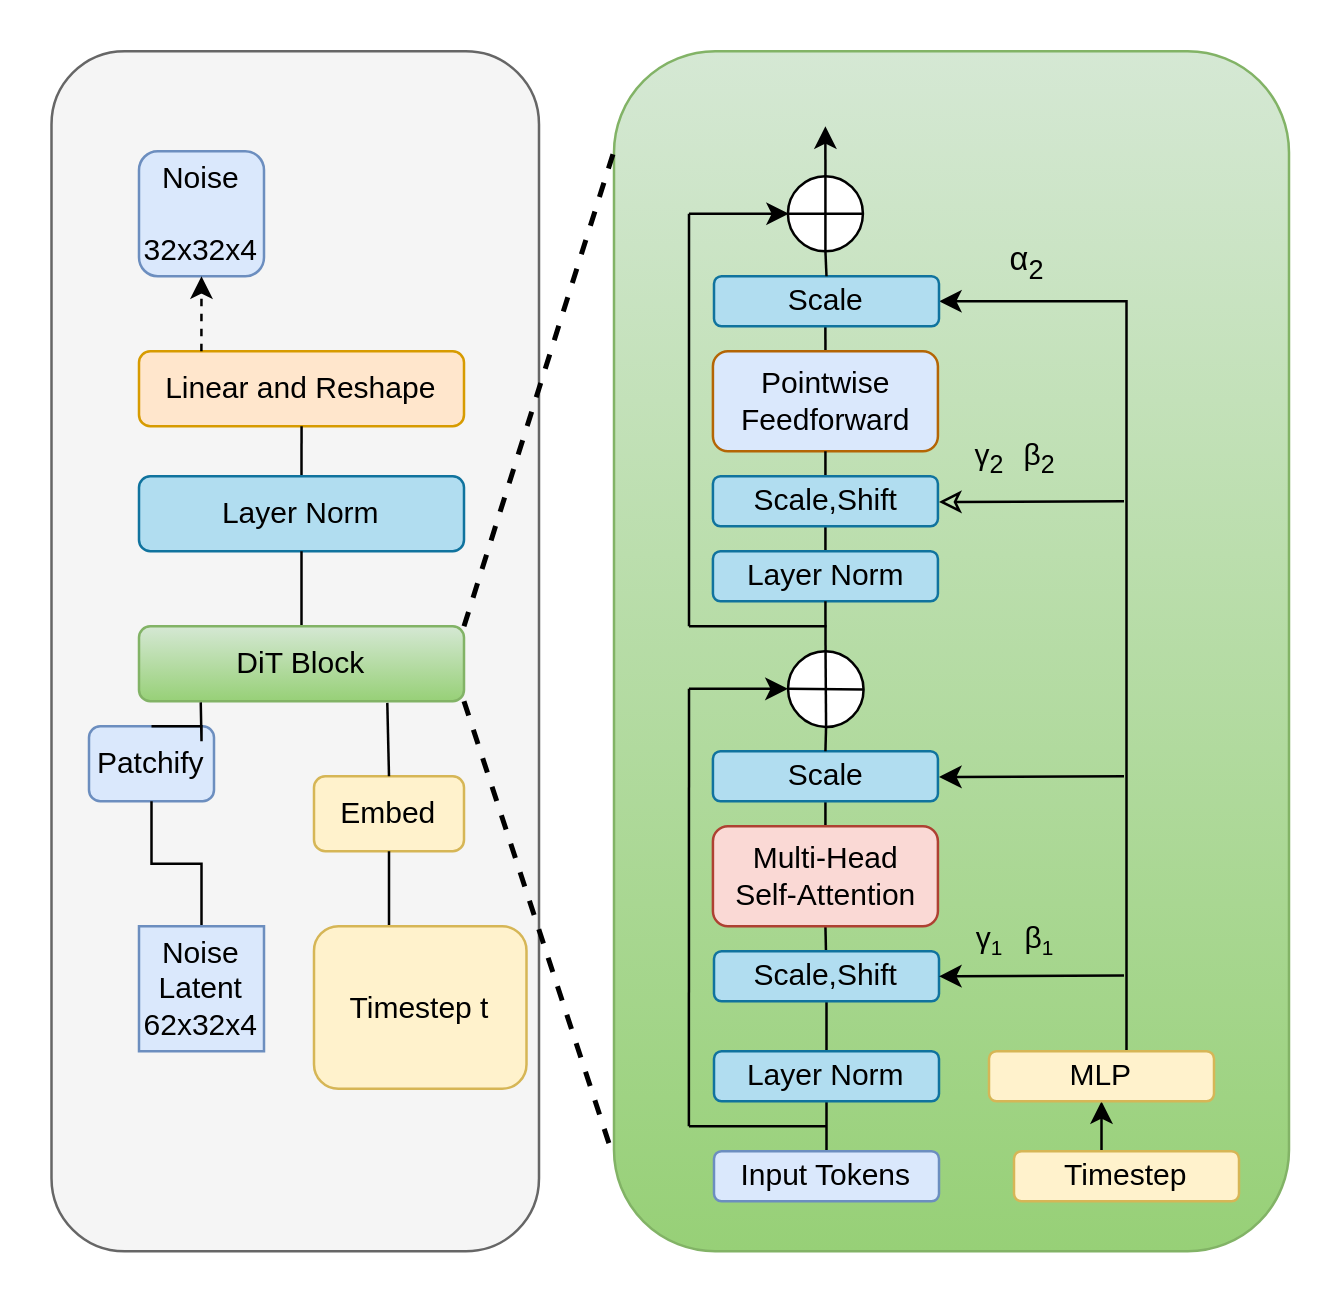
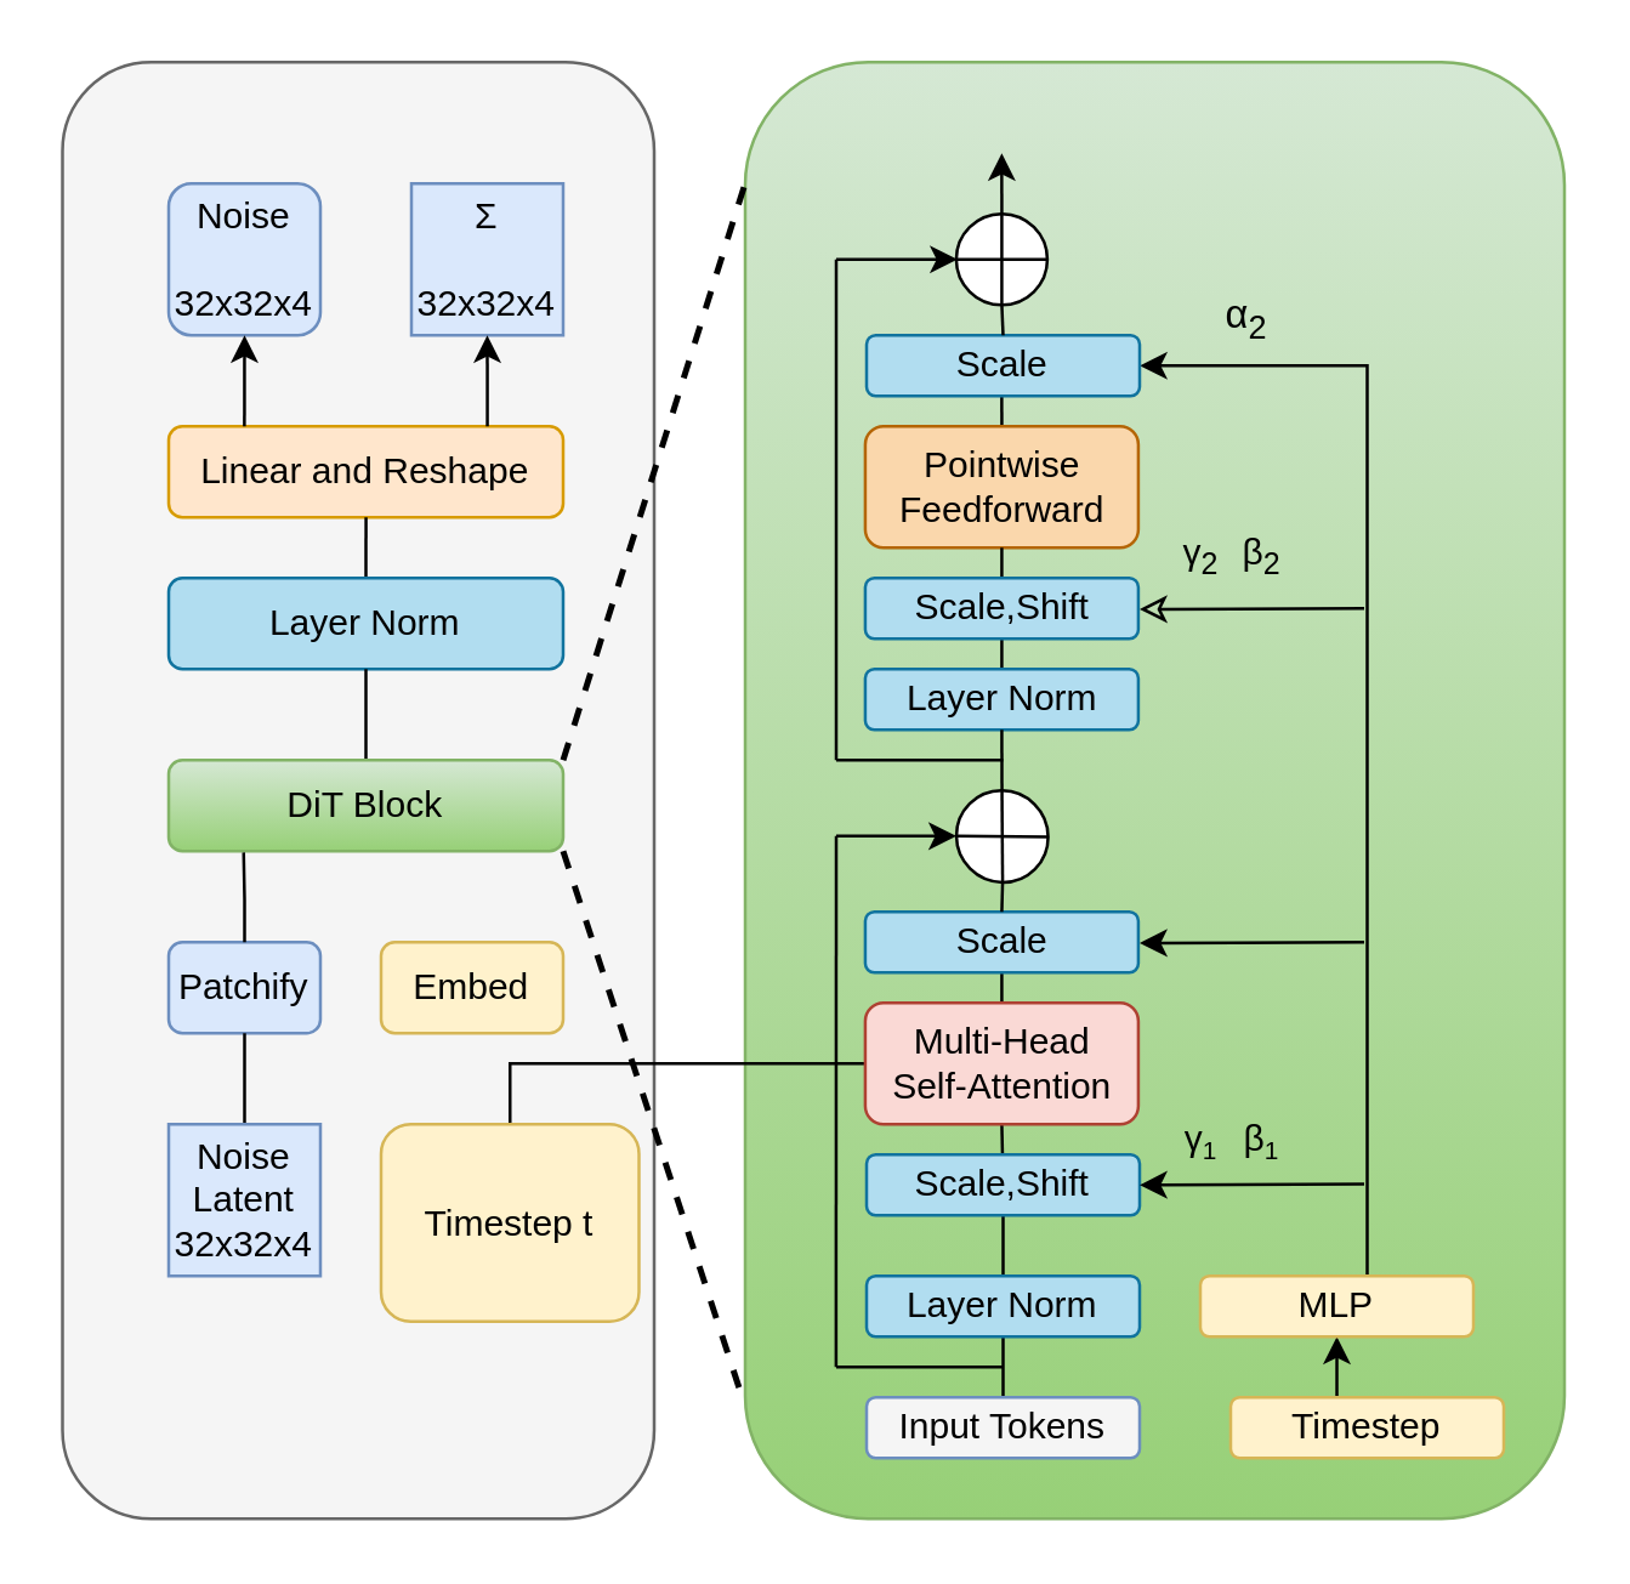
+ <mxCell id="5" value="&lt;div&gt;Σ&lt;/div&gt;&lt;div&gt;&lt;br&gt;&lt;div&gt;&lt;span style=&quot;background-color: initial;&quot;&gt;32x32x4&lt;/span&gt;&lt;/div&gt;&lt;/div&gt;" style="whiteSpace=wrap;html=1;aspect=fixed;fillColor=#dae8fc;strokeColor=#6c8ebf;" vertex="1" parent="1"><mxGeometry x="135" y="60" width="50" height="50" as="geometry" /></mxCell>
- <mxCell id="19" style="edgeStyle=orthogonalEdgeStyle;rounded=0;orthogonalLoop=1;jettySize=auto;html=1;exitX=0.192;exitY=0;exitDx=0;exitDy=0;entryX=0.5;entryY=1;entryDx=0;entryDy=0;exitPerimeter=0;dashed=1;" edge="1" parent="1" source="6" target="4"><mxGeometry relative="1" as="geometry" /></mxCell>
+ <mxCell id="19" style="edgeStyle=orthogonalEdgeStyle;rounded=0;orthogonalLoop=1;jettySize=auto;html=1;exitX=0.192;exitY=0;exitDx=0;exitDy=0;entryX=0.5;entryY=1;entryDx=0;entryDy=0;exitPerimeter=0;" edge="1" parent="1" source="6" target="4"><mxGeometry relative="1" as="geometry" /></mxCell>
+ <mxCell id="20" style="edgeStyle=orthogonalEdgeStyle;rounded=0;orthogonalLoop=1;jettySize=auto;html=1;exitX=0.808;exitY=0;exitDx=0;exitDy=0;entryX=0.5;entryY=1;entryDx=0;entryDy=0;exitPerimeter=0;" edge="1" parent="1" source="6" target="5"><mxGeometry relative="1" as="geometry" /></mxCell>
- <mxCell id="32" value="Pointwise&lt;div&gt;Feedforward&lt;/div&gt;" style="rounded=1;whiteSpace=wrap;html=1;fillColor=#dae8fc;strokeColor=#b46504;" vertex="1" parent="1"><mxGeometry x="284.57" y="140" width="90" height="40" as="geometry" /></mxCell>
+ <mxCell id="32" value="Pointwise&lt;div&gt;Feedforward&lt;/div&gt;" style="rounded=1;whiteSpace=wrap;html=1;fillColor=#fad7ac;strokeColor=#b46504;" vertex="1" parent="1"><mxGeometry x="284.57" y="140" width="90" height="40" as="geometry" /></mxCell>
- <mxCell id="18" style="edgeStyle=orthogonalEdgeStyle;rounded=0;orthogonalLoop=1;jettySize=auto;html=1;exitX=0.5;exitY=0;exitDx=0;exitDy=0;entryX=0.764;entryY=1.022;entryDx=0;entryDy=0;entryPerimeter=0;endArrow=none;endFill=0;" edge="1" parent="1" source="10" target="16"><mxGeometry relative="1" as="geometry" /></mxCell>
- <mxCell id="9" value="Patchify" style="rounded=1;whiteSpace=wrap;html=1;fillColor=#dae8fc;strokeColor=#6c8ebf;" vertex="1" parent="1"><mxGeometry x="35" y="290" width="50" height="30" as="geometry" /></mxCell>
+ <mxCell id="9" value="Patchify" style="rounded=1;whiteSpace=wrap;html=1;fillColor=#dae8fc;strokeColor=#6c8ebf;" vertex="1" parent="1"><mxGeometry x="55" y="310" width="50" height="30" as="geometry" /></mxCell>
- <mxCell id="13" style="edgeStyle=orthogonalEdgeStyle;rounded=0;orthogonalLoop=1;jettySize=auto;html=1;exitX=0.5;exitY=0;exitDx=0;exitDy=0;entryX=0.5;entryY=1;entryDx=0;entryDy=0;endArrow=none;endFill=0;" edge="1" parent="1" source="14" target="10"><mxGeometry relative="1" as="geometry" /></mxCell>
+ <mxCell id="13" style="edgeStyle=orthogonalEdgeStyle;rounded=0;orthogonalLoop=1;jettySize=auto;html=1;exitX=0.5;exitY=0;exitDx=0;exitDy=0;endArrow=none;endFill=0;" edge="1" parent="1" source="14" target="39"><mxGeometry relative="1" as="geometry" /></mxCell>
- <mxCell id="12" value="Noise&lt;div&gt;Latent&lt;br&gt;&lt;div&gt;&lt;span style=&quot;background-color: initial;&quot;&gt;62x32x4&lt;/span&gt;&lt;/div&gt;&lt;/div&gt;" style="whiteSpace=wrap;html=1;aspect=fixed;fillColor=#dae8fc;strokeColor=#6c8ebf;" vertex="1" parent="1"><mxGeometry x="55" y="370" width="50" height="50" as="geometry" /></mxCell>
+ <mxCell id="12" value="Noise&lt;div&gt;Latent&lt;br&gt;&lt;div&gt;&lt;span style=&quot;background-color: initial;&quot;&gt;32x32x4&lt;/span&gt;&lt;/div&gt;&lt;/div&gt;" style="whiteSpace=wrap;html=1;aspect=fixed;fillColor=#dae8fc;strokeColor=#6c8ebf;" vertex="1" parent="1"><mxGeometry x="55" y="370" width="50" height="50" as="geometry" /></mxCell>
- <mxCell id="22" value="Input Tokens" style="rounded=1;whiteSpace=wrap;html=1;fillColor=#dae8fc;strokeColor=#6c8ebf;" vertex="1" parent="1"><mxGeometry x="285" y="460" width="90" height="20" as="geometry" /></mxCell>
+ <mxCell id="22" value="Input Tokens" style="rounded=1;whiteSpace=wrap;html=1;fillColor=#f5f5f5;strokeColor=#6c8ebf;" vertex="1" parent="1"><mxGeometry x="285" y="460" width="90" height="20" as="geometry" /></mxCell>
